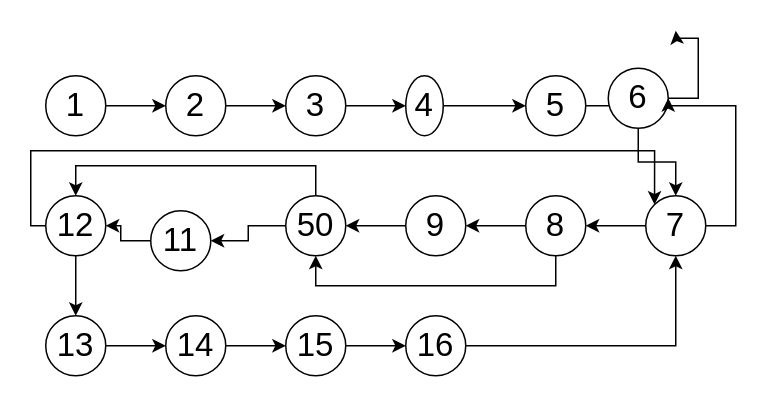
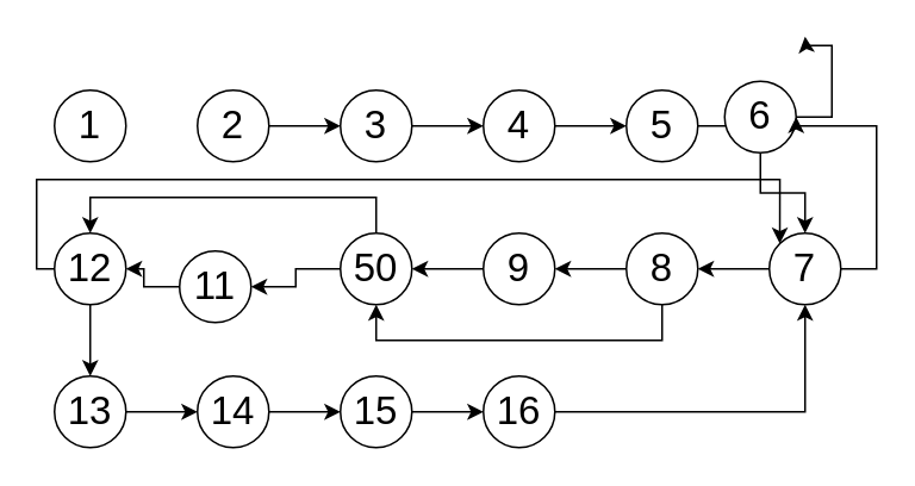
- <mxCell id="2" style="edgeStyle=orthogonalEdgeStyle;rounded=0;orthogonalLoop=1;jettySize=auto;html=1;entryX=0;entryY=0.5;entryDx=0;entryDy=0;fontSize=22;" parent="1" source="3" target="5" edge="1"><mxGeometry relative="1" as="geometry" /></mxCell>
- <mxCell id="9" value="&lt;font style=&quot;font-size: 22px;&quot;&gt;4&lt;/font&gt;" style="ellipse;whiteSpace=wrap;html=1;aspect=fixed;" parent="1" vertex="1"><mxGeometry x="270" y="50" width="25" height="40" as="geometry" /></mxCell>
+ <mxCell id="9" value="&lt;font style=&quot;font-size: 22px;&quot;&gt;4&lt;/font&gt;" style="ellipse;whiteSpace=wrap;html=1;aspect=fixed;" parent="1" vertex="1"><mxGeometry x="270" y="50" width="40" height="40" as="geometry" /></mxCell>
